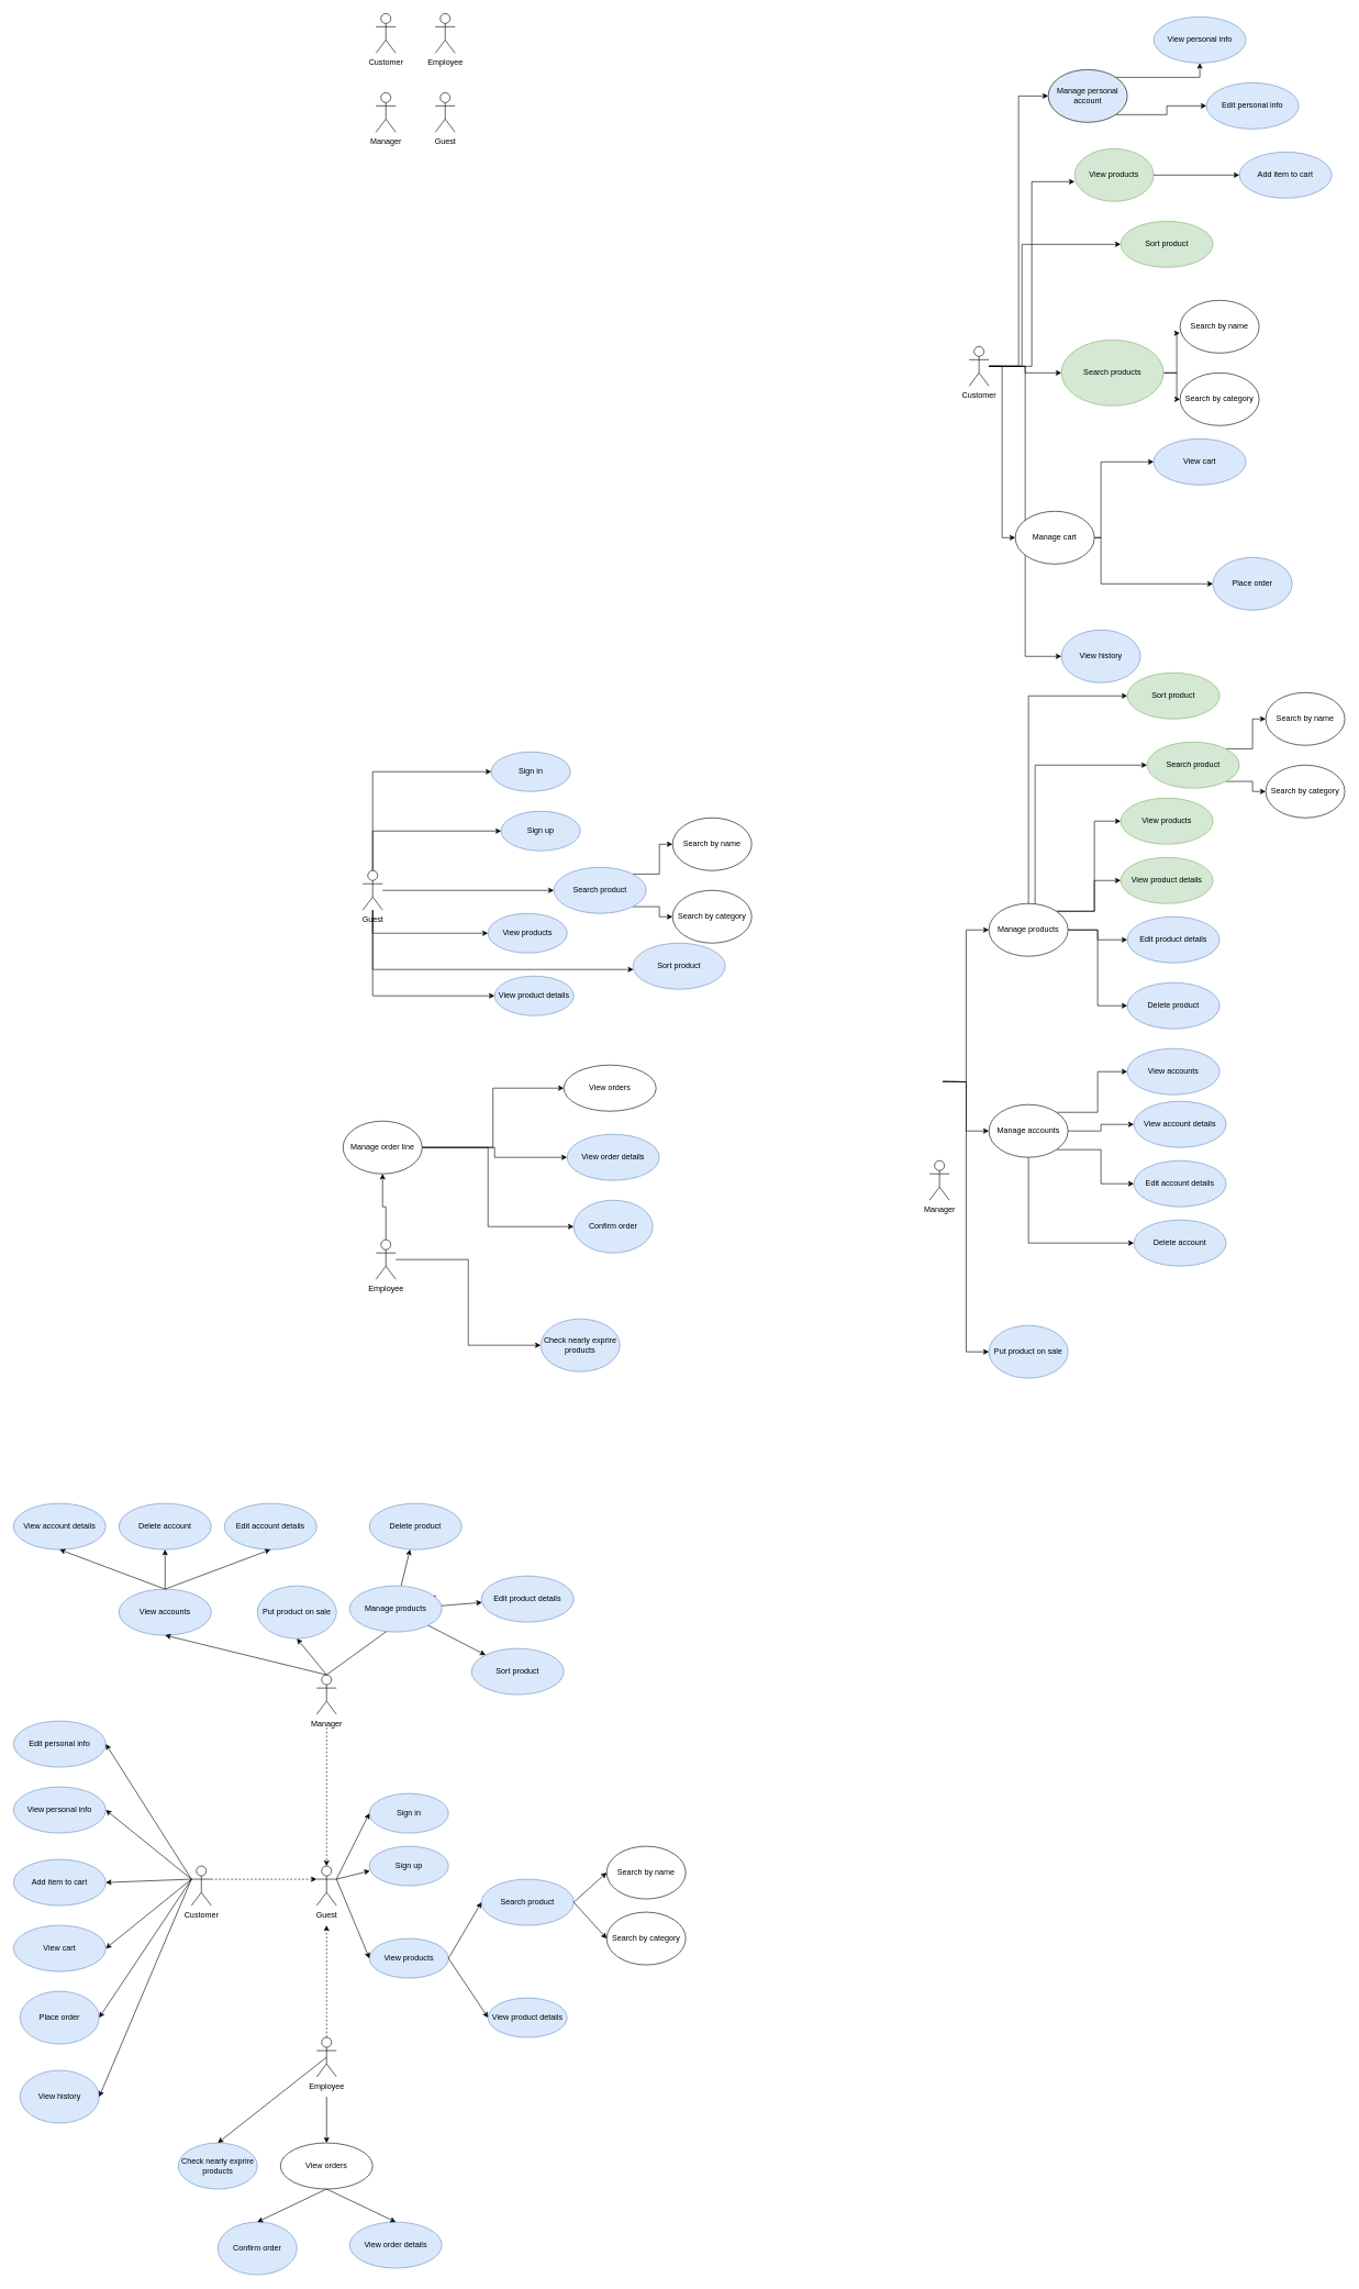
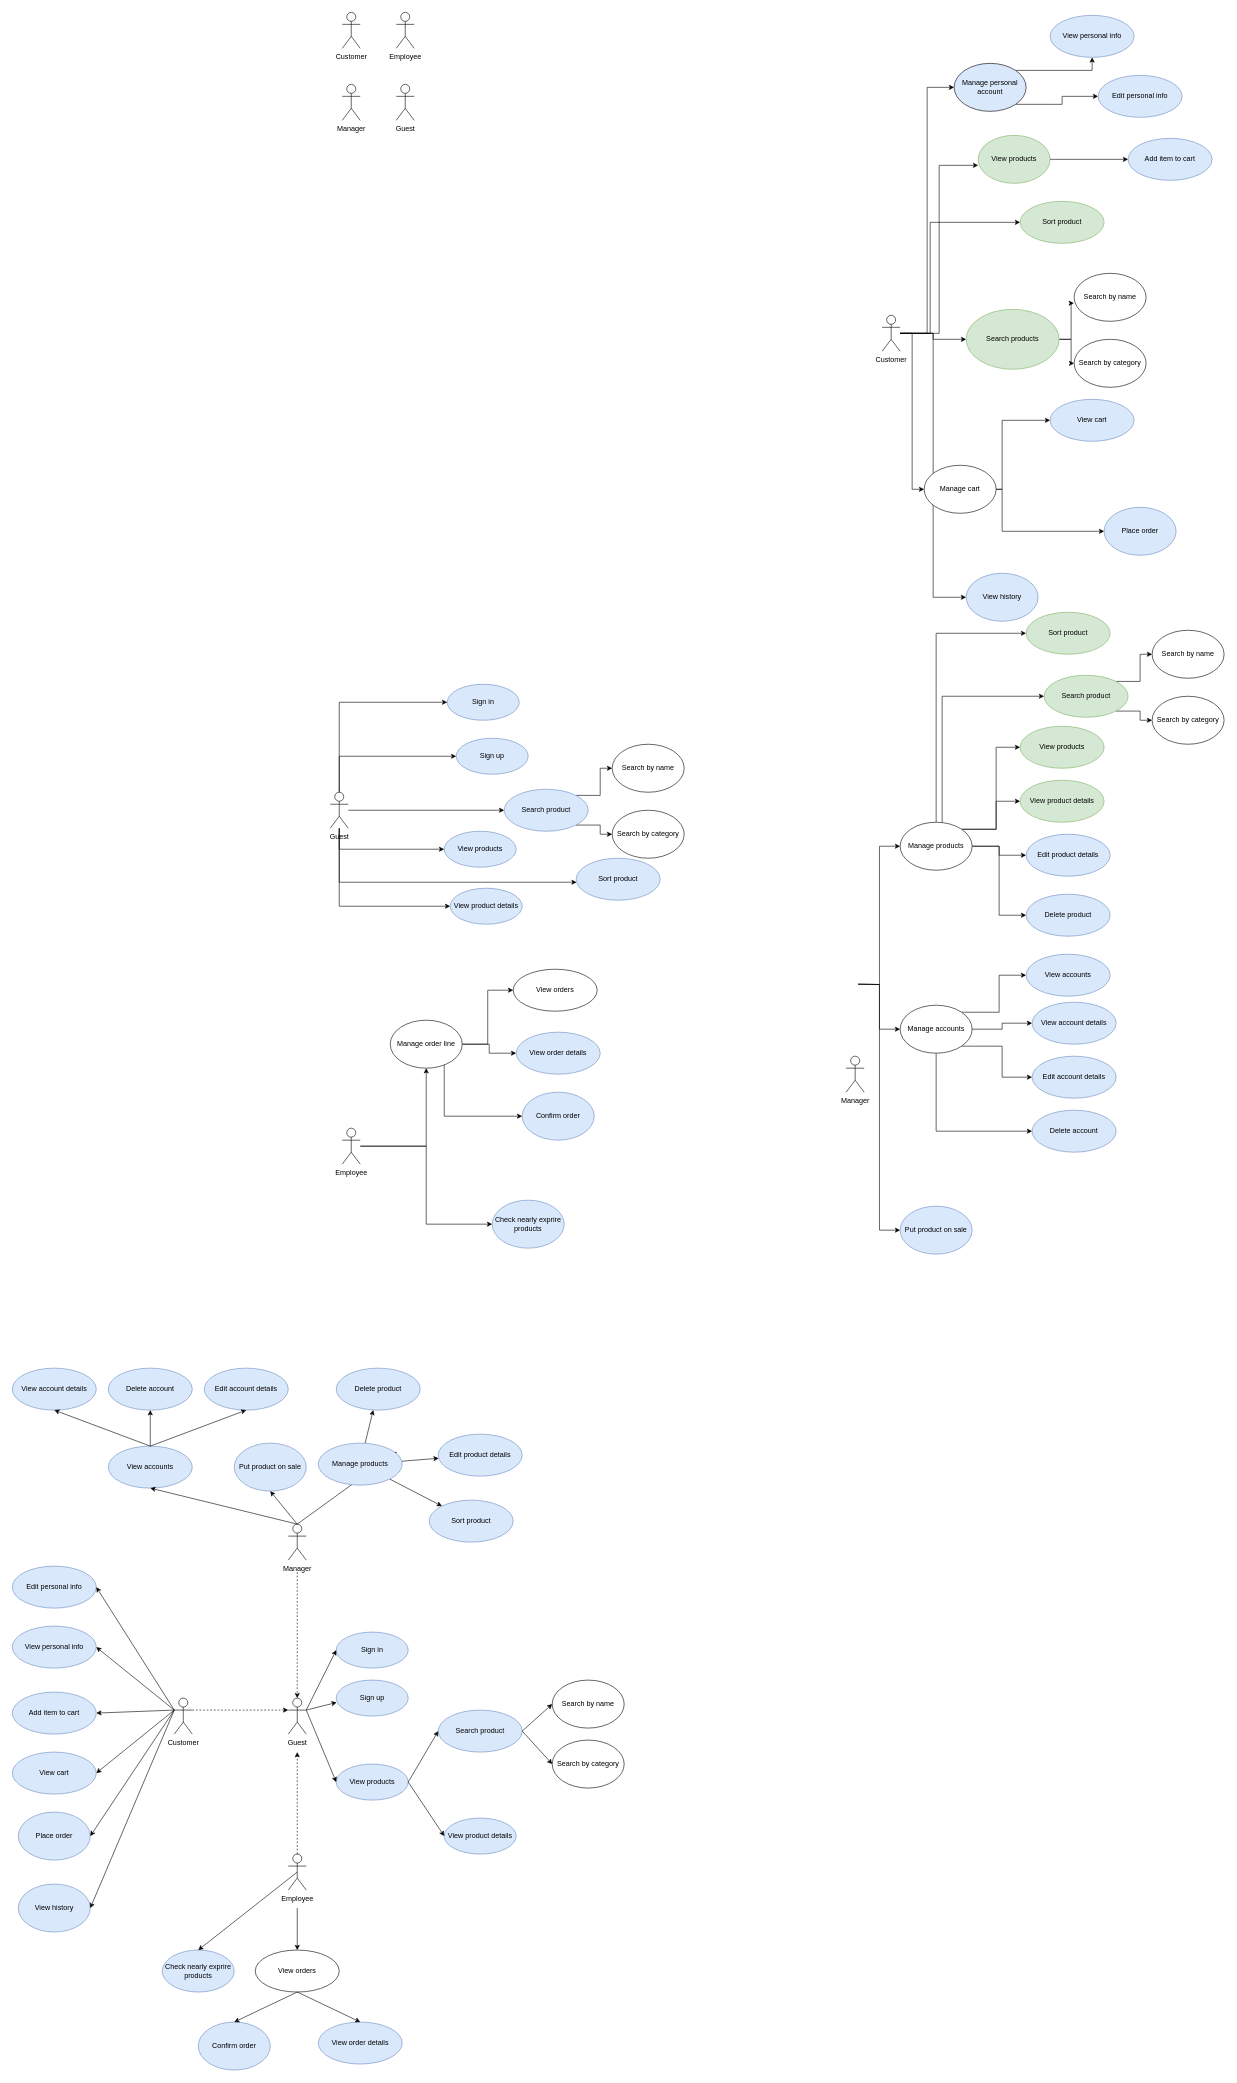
- <mxCell id="35" value="Manage order line" style="ellipse;whiteSpace=wrap;html=1;" parent="1" vertex="1"><mxGeometry x="520" y="1700" width="120" height="80" as="geometry" /></mxCell>
+ <mxCell id="35" value="Manage order line" style="ellipse;whiteSpace=wrap;html=1;" parent="1" vertex="1"><mxGeometry x="650" y="1700" width="120" height="80" as="geometry" /></mxCell>
